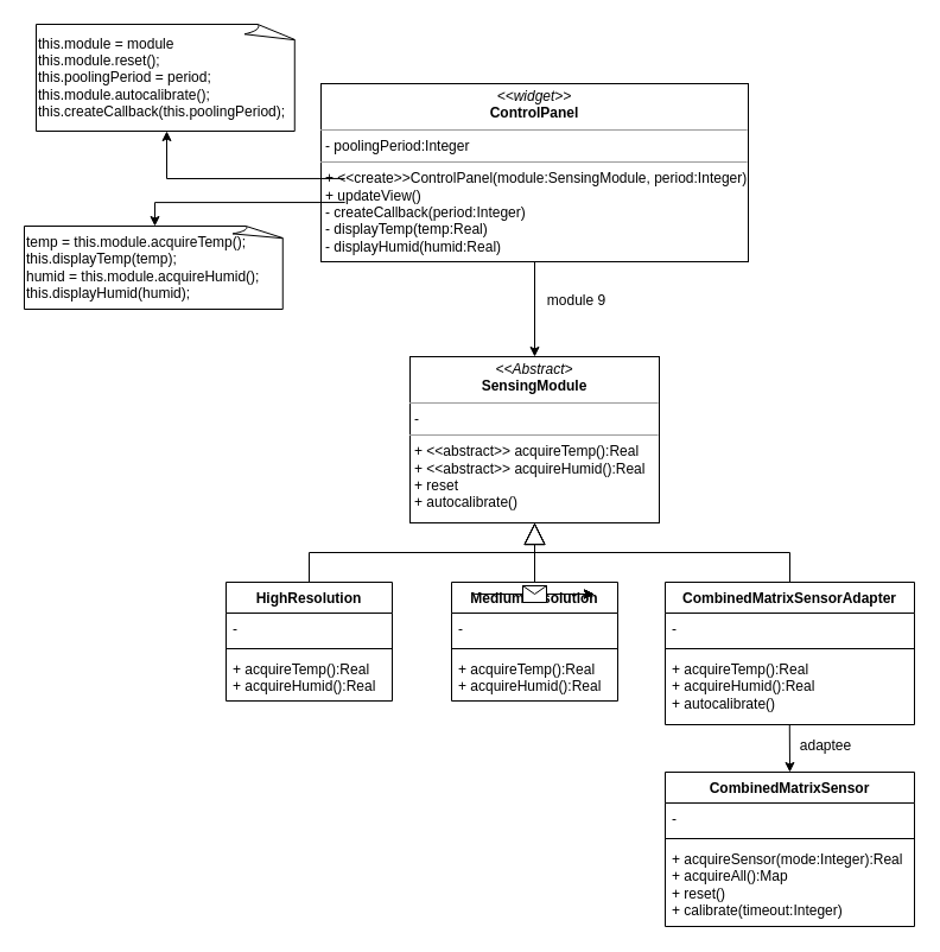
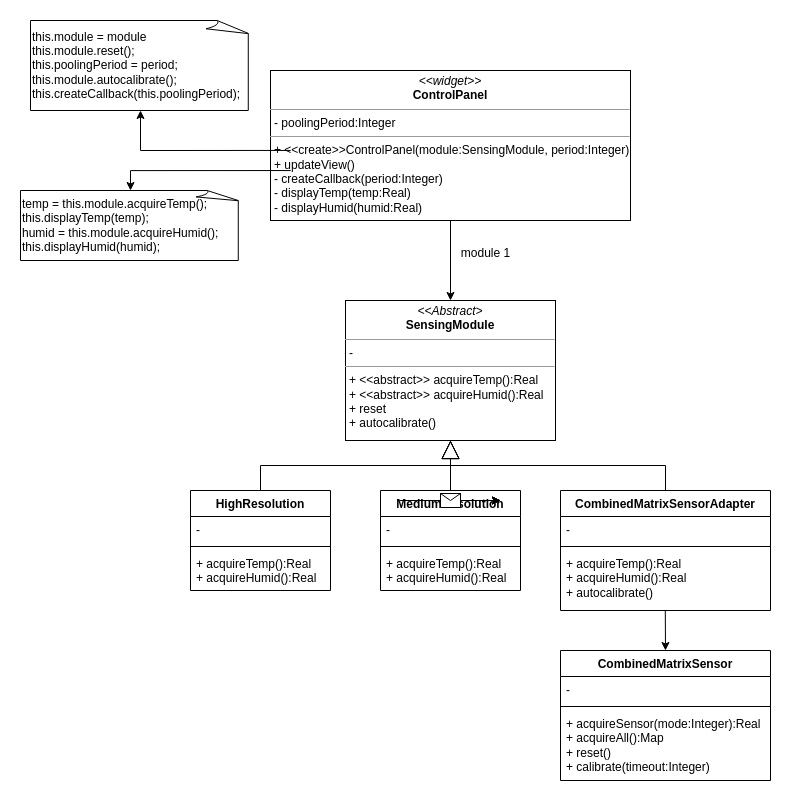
- <mxCell id="5" value="module 9" style="text;html=1;align=center;verticalAlign=middle;resizable=0;points=[];autosize=1;strokeColor=none;fillColor=none;" vertex="1" parent="1"><mxGeometry x="450" y="238" width="70" height="30" as="geometry" /></mxCell>
+ <mxCell id="5" value="module 1" style="text;html=1;align=center;verticalAlign=middle;resizable=0;points=[];autosize=1;strokeColor=none;fillColor=none;" vertex="1" parent="1"><mxGeometry x="450" y="238" width="70" height="30" as="geometry" /></mxCell>
- <mxCell id="26" value="adaptee" style="text;html=1;align=center;verticalAlign=middle;resizable=0;points=[];autosize=1;strokeColor=none;fillColor=none;" vertex="1" parent="1"><mxGeometry x="660" y="613" width="70" height="30" as="geometry" /></mxCell>
